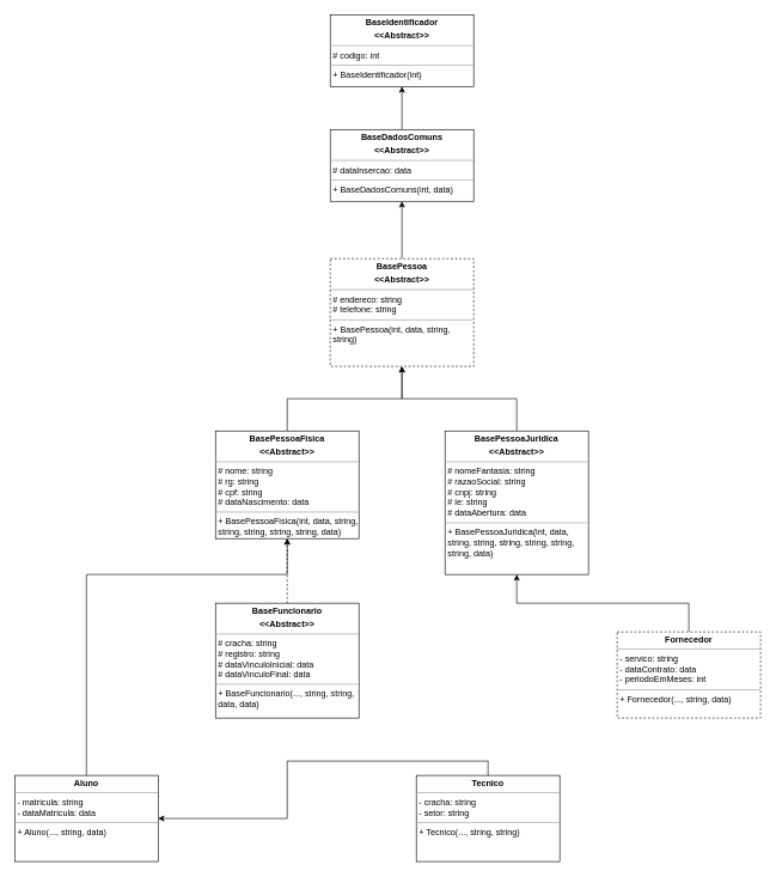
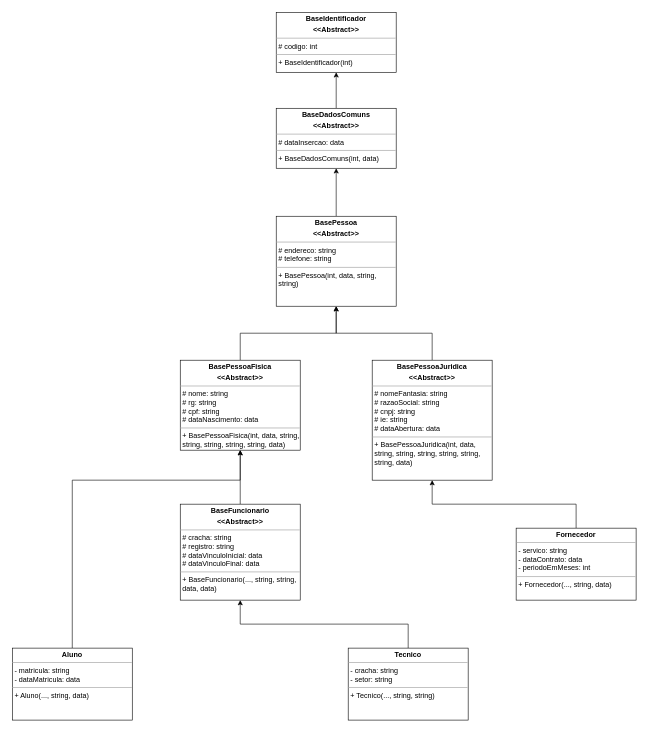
- <mxCell id="10" value="&lt;p style=&quot;margin:0px;margin-top:4px;text-align:center;&quot;&gt;&lt;b&gt;BasePessoa&lt;/b&gt;&lt;/p&gt;&lt;p style=&quot;margin:0px;margin-top:4px;text-align:center;&quot;&gt;&lt;b&gt;&amp;lt;&amp;lt;Abstract&amp;gt;&amp;gt;&lt;/b&gt;&lt;/p&gt;&lt;hr size=&quot;1&quot;&gt;&lt;p style=&quot;margin:0px;margin-left:4px;&quot;&gt;# endereco: string&lt;/p&gt;&lt;p style=&quot;margin:0px;margin-left:4px;&quot;&gt;# telefone: string&lt;/p&gt;&lt;hr size=&quot;1&quot;&gt;&lt;p style=&quot;margin:0px;margin-left:4px;&quot;&gt;+ BasePessoa(int, data, string, string)&lt;/p&gt;" style="verticalAlign=top;align=left;overflow=fill;fontSize=12;fontFamily=Helvetica;html=1;whiteSpace=wrap;dashed=1;" parent="1" vertex="1"><mxGeometry x="460" y="360" width="200" height="150" as="geometry" /></mxCell>
+ <mxCell id="10" value="&lt;p style=&quot;margin:0px;margin-top:4px;text-align:center;&quot;&gt;&lt;b&gt;BasePessoa&lt;/b&gt;&lt;/p&gt;&lt;p style=&quot;margin:0px;margin-top:4px;text-align:center;&quot;&gt;&lt;b&gt;&amp;lt;&amp;lt;Abstract&amp;gt;&amp;gt;&lt;/b&gt;&lt;/p&gt;&lt;hr size=&quot;1&quot;&gt;&lt;p style=&quot;margin:0px;margin-left:4px;&quot;&gt;# endereco: string&lt;/p&gt;&lt;p style=&quot;margin:0px;margin-left:4px;&quot;&gt;# telefone: string&lt;/p&gt;&lt;hr size=&quot;1&quot;&gt;&lt;p style=&quot;margin:0px;margin-left:4px;&quot;&gt;+ BasePessoa(int, data, string, string)&lt;/p&gt;" style="verticalAlign=top;align=left;overflow=fill;fontSize=12;fontFamily=Helvetica;html=1;whiteSpace=wrap;" parent="1" vertex="1"><mxGeometry x="460" y="360" width="200" height="150" as="geometry" /></mxCell>
- <mxCell id="15" style="edgeStyle=orthogonalEdgeStyle;rounded=0;orthogonalLoop=1;jettySize=auto;html=1;entryX=0.5;entryY=1;entryDx=0;entryDy=0;dashed=1;" parent="1" source="16" target="6" edge="1"><mxGeometry relative="1" as="geometry" /></mxCell>
+ <mxCell id="15" style="edgeStyle=orthogonalEdgeStyle;rounded=0;orthogonalLoop=1;jettySize=auto;html=1;entryX=0.5;entryY=1;entryDx=0;entryDy=0;" parent="1" source="16" target="6" edge="1"><mxGeometry relative="1" as="geometry" /></mxCell>
- <mxCell id="18" value="&lt;p style=&quot;margin:0px;margin-top:4px;text-align:center;&quot;&gt;&lt;b&gt;Fornecedor&lt;/b&gt;&lt;/p&gt;&lt;hr size=&quot;1&quot;&gt;&lt;p style=&quot;margin:0px;margin-left:4px;&quot;&gt;- servico: string&lt;/p&gt;&lt;p style=&quot;margin:0px;margin-left:4px;&quot;&gt;- dataContrato: data&lt;/p&gt;&lt;p style=&quot;margin:0px;margin-left:4px;&quot;&gt;- periodoEmMeses: int&lt;/p&gt;&lt;hr size=&quot;1&quot;&gt;&lt;p style=&quot;margin:0px;margin-left:4px;&quot;&gt;+ Fornecedor(..., string, data)&lt;/p&gt;" style="verticalAlign=top;align=left;overflow=fill;fontSize=12;fontFamily=Helvetica;html=1;whiteSpace=wrap;dashed=1;" parent="1" vertex="1"><mxGeometry x="860" y="880" width="200" height="120" as="geometry" /></mxCell>
+ <mxCell id="18" value="&lt;p style=&quot;margin:0px;margin-top:4px;text-align:center;&quot;&gt;&lt;b&gt;Fornecedor&lt;/b&gt;&lt;/p&gt;&lt;hr size=&quot;1&quot;&gt;&lt;p style=&quot;margin:0px;margin-left:4px;&quot;&gt;- servico: string&lt;/p&gt;&lt;p style=&quot;margin:0px;margin-left:4px;&quot;&gt;- dataContrato: data&lt;/p&gt;&lt;p style=&quot;margin:0px;margin-left:4px;&quot;&gt;- periodoEmMeses: int&lt;/p&gt;&lt;hr size=&quot;1&quot;&gt;&lt;p style=&quot;margin:0px;margin-left:4px;&quot;&gt;+ Fornecedor(..., string, data)&lt;/p&gt;" style="verticalAlign=top;align=left;overflow=fill;fontSize=12;fontFamily=Helvetica;html=1;whiteSpace=wrap;" parent="1" vertex="1"><mxGeometry x="860" y="880" width="200" height="120" as="geometry" /></mxCell>
- <mxCell id="13" style="edgeStyle=orthogonalEdgeStyle;rounded=0;orthogonalLoop=1;jettySize=auto;html=1;exitX=0.5;exitY=0;exitDx=0;exitDy=0;" parent="1" source="14" target="12" edge="1"><mxGeometry relative="1" as="geometry" /></mxCell>
+ <mxCell id="13" style="edgeStyle=orthogonalEdgeStyle;rounded=0;orthogonalLoop=1;jettySize=auto;html=1;entryX=0.5;entryY=1;entryDx=0;entryDy=0;exitX=0.5;exitY=0;exitDx=0;exitDy=0;" parent="1" source="14" target="16" edge="1"><mxGeometry relative="1" as="geometry" /></mxCell>
